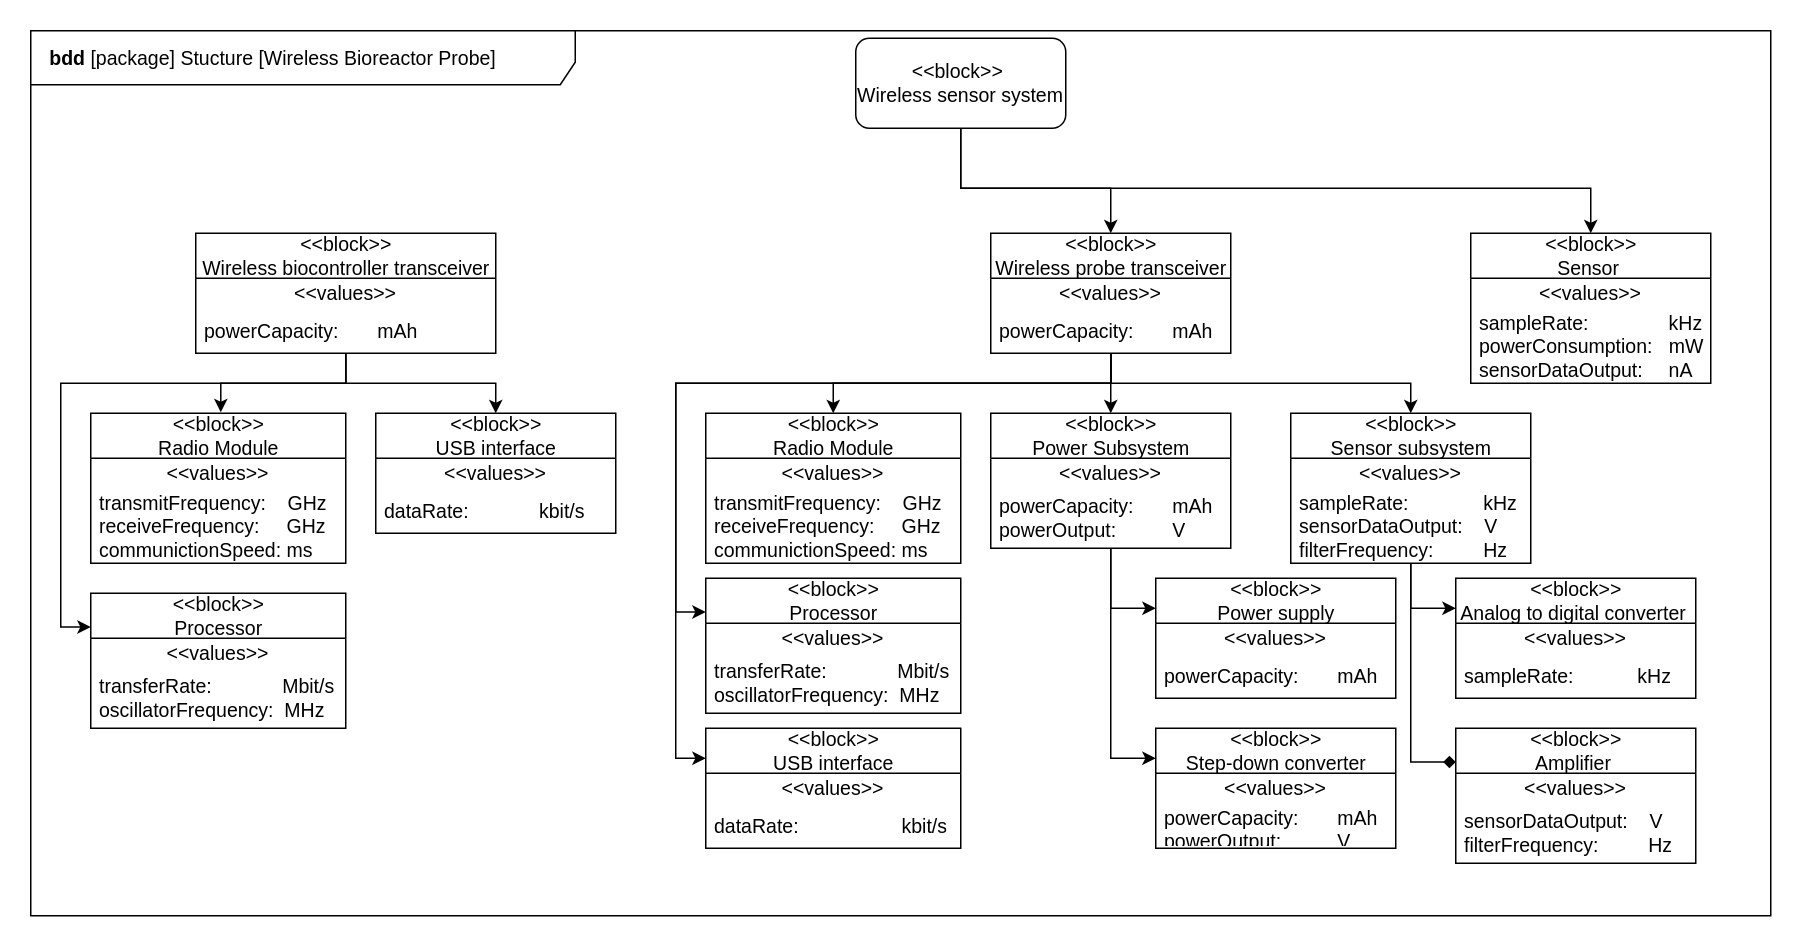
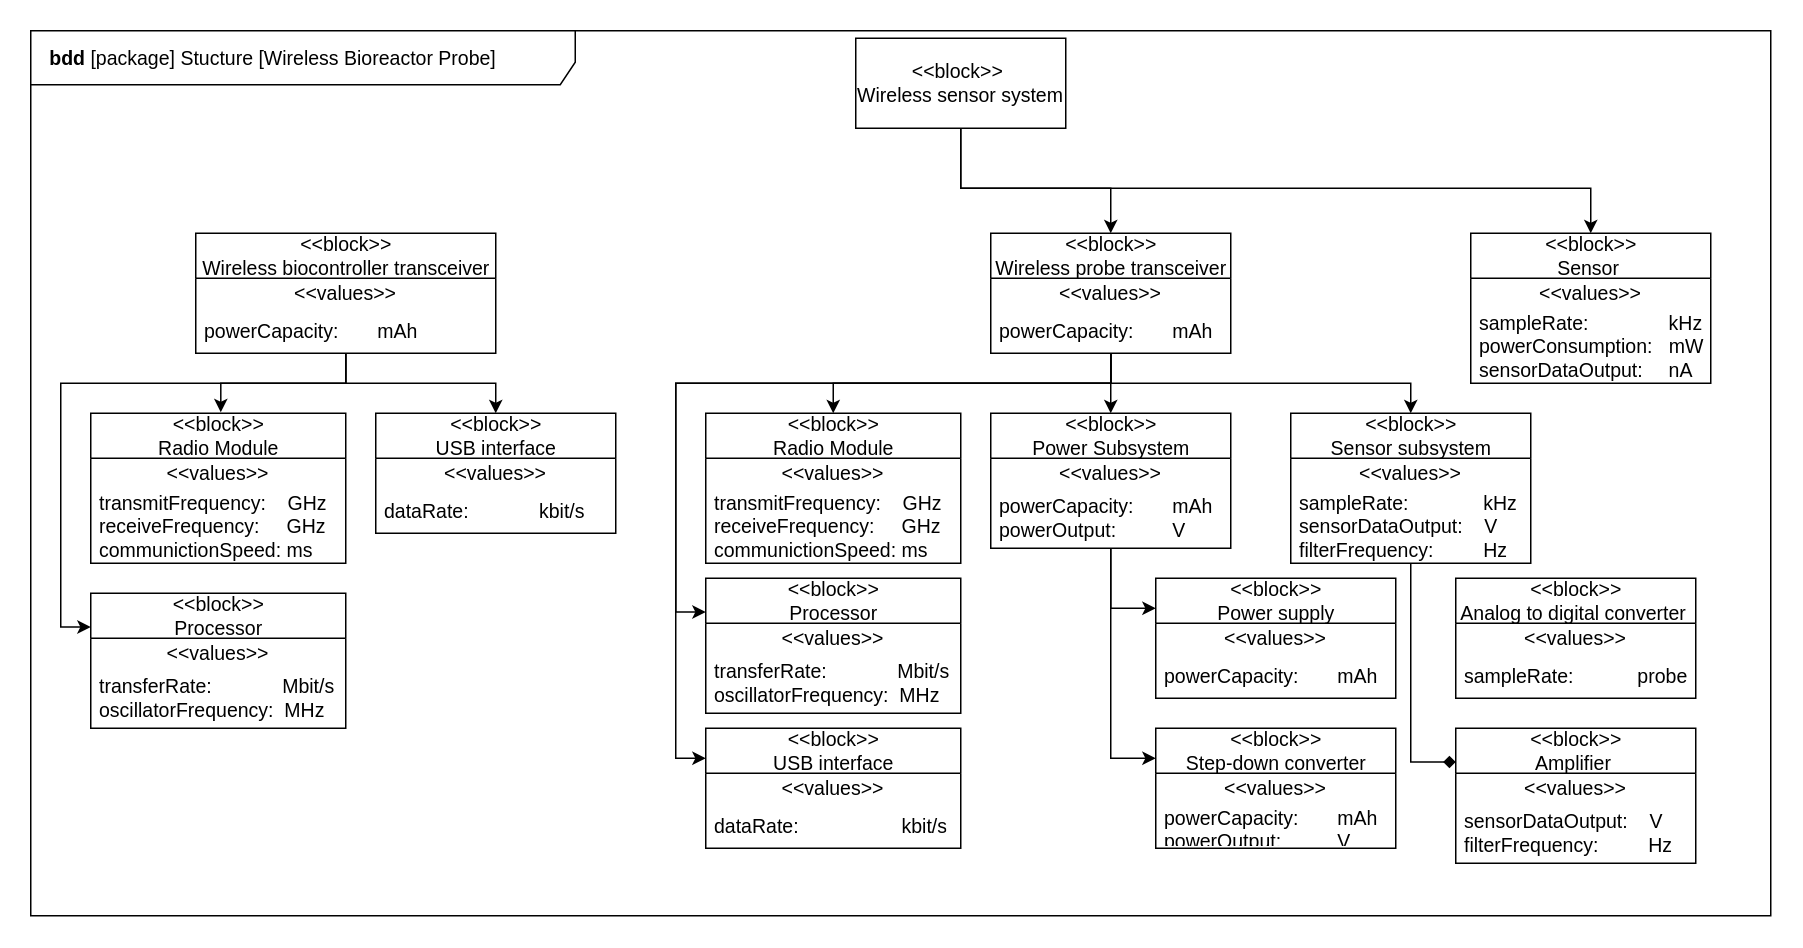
- <mxCell id="45" value="&amp;lt;&amp;lt;block&amp;gt;&amp;gt;&amp;nbsp;&lt;br style=&quot;font-size: 13px;&quot;&gt;Wireless sensor system" style="whiteSpace=wrap;html=1;fontSize=13;rounded=1;" parent="1" vertex="1"><mxGeometry x="570" y="25" width="140" height="60" as="geometry" /></mxCell>
+ <mxCell id="45" value="&amp;lt;&amp;lt;block&amp;gt;&amp;gt;&amp;nbsp;&lt;br style=&quot;font-size: 13px;&quot;&gt;Wireless sensor system" style="rounded=0;whiteSpace=wrap;html=1;fontSize=13;" parent="1" vertex="1"><mxGeometry x="570" y="25" width="140" height="60" as="geometry" /></mxCell>
- <mxCell id="46" style="edgeStyle=orthogonalEdgeStyle;rounded=0;orthogonalLoop=1;jettySize=auto;html=1;entryX=0;entryY=0.25;entryDx=0;entryDy=0;fontSize=13;" parent="1" source="48" target="40" edge="1"><mxGeometry relative="1" as="geometry" /></mxCell>
- <mxCell id="42" value="sampleRate:&amp;nbsp; &lt;span style=&quot;white-space: pre&quot;&gt;&#09;&lt;/span&gt;&lt;span style=&quot;white-space: pre&quot;&gt;&#09;&lt;/span&gt;kHz" style="text;html=1;strokeColor=none;fillColor=none;align=left;verticalAlign=middle;spacingLeft=4;spacingRight=4;overflow=hidden;rotatable=0;points=[[0,0.5],[1,0.5]];portConstraint=eastwest;fontSize=13;" parent="40" vertex="1"><mxGeometry y="50" width="160" height="30" as="geometry" /></mxCell>
+ <mxCell id="42" value="sampleRate:&amp;nbsp; &lt;span style=&quot;white-space: pre&quot;&gt;&#09;&lt;/span&gt;&lt;span style=&quot;white-space: pre&quot;&gt;&#09;&lt;/span&gt;probe" style="text;html=1;strokeColor=none;fillColor=none;align=left;verticalAlign=middle;spacingLeft=4;spacingRight=4;overflow=hidden;rotatable=0;points=[[0,0.5],[1,0.5]];portConstraint=eastwest;fontSize=13;" parent="40" vertex="1"><mxGeometry y="50" width="160" height="30" as="geometry" /></mxCell>
